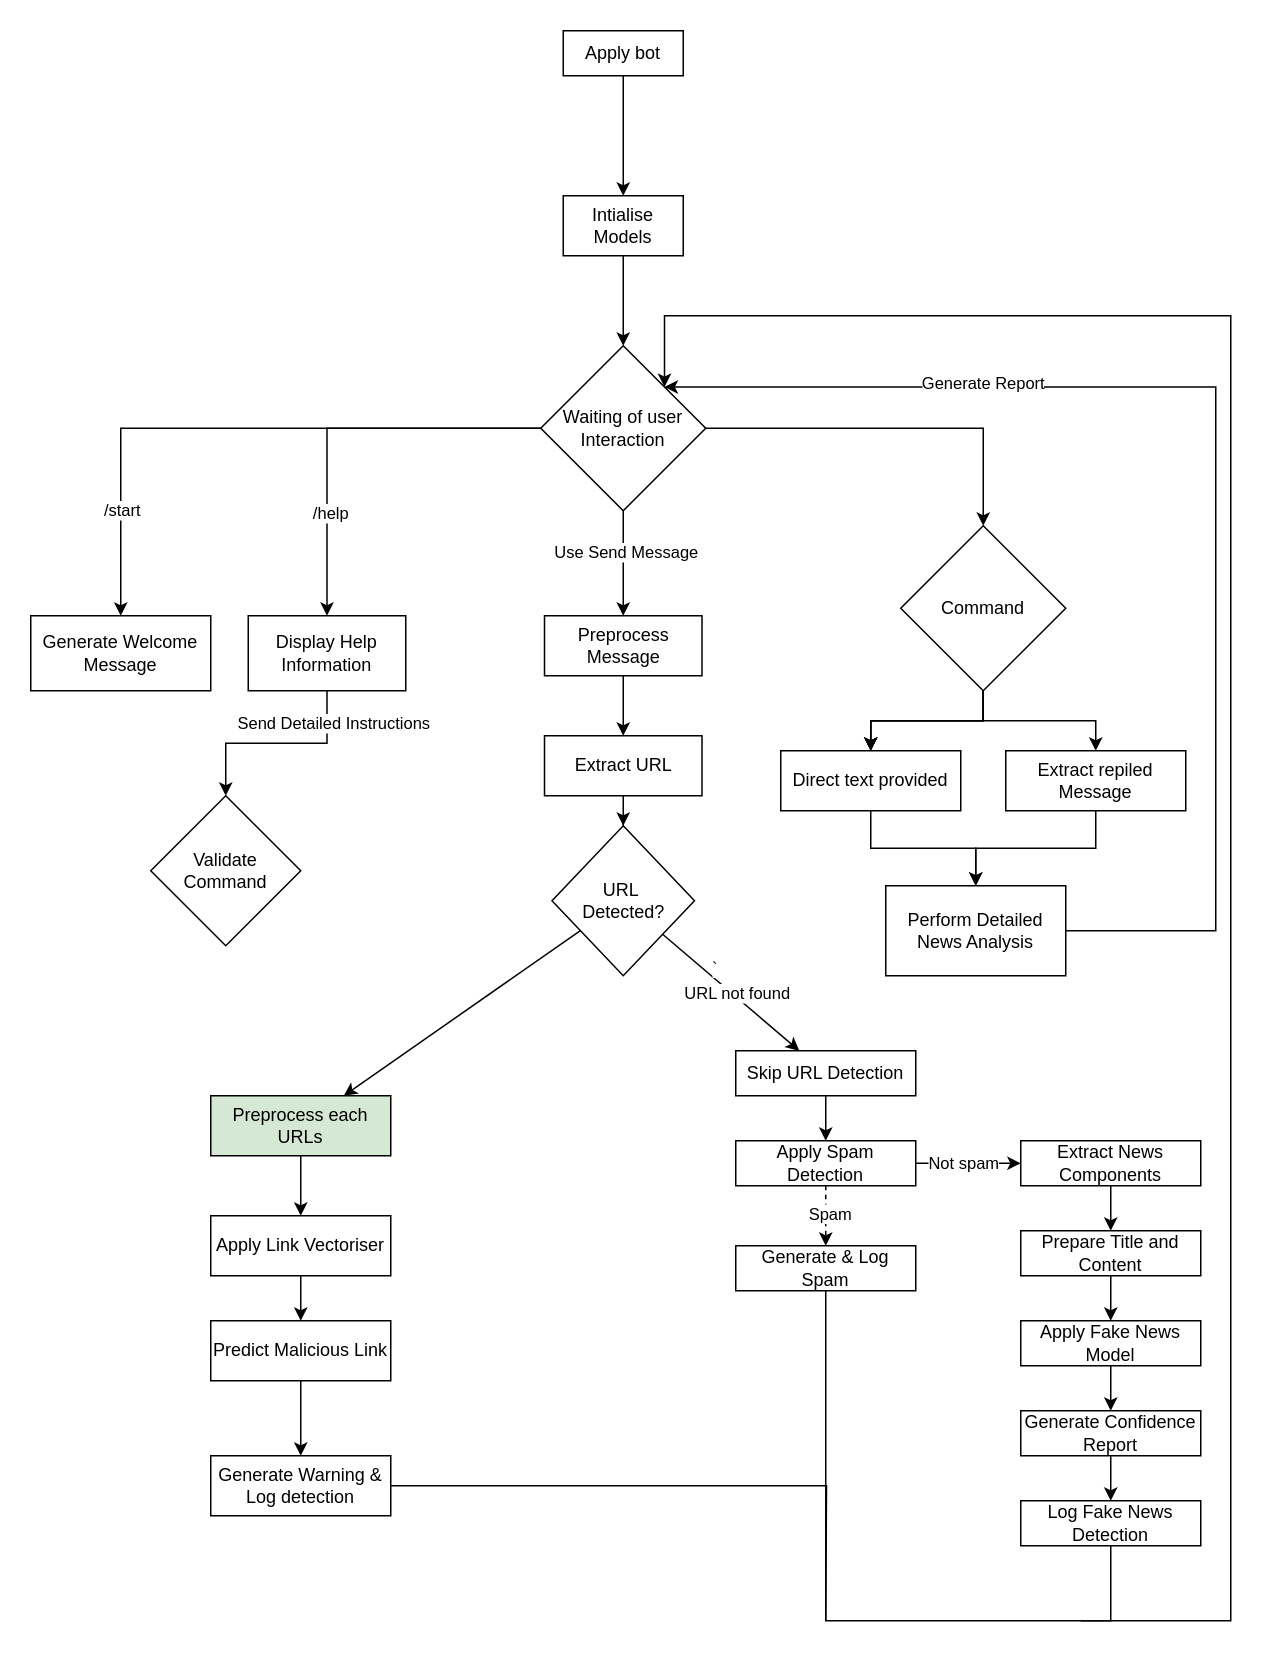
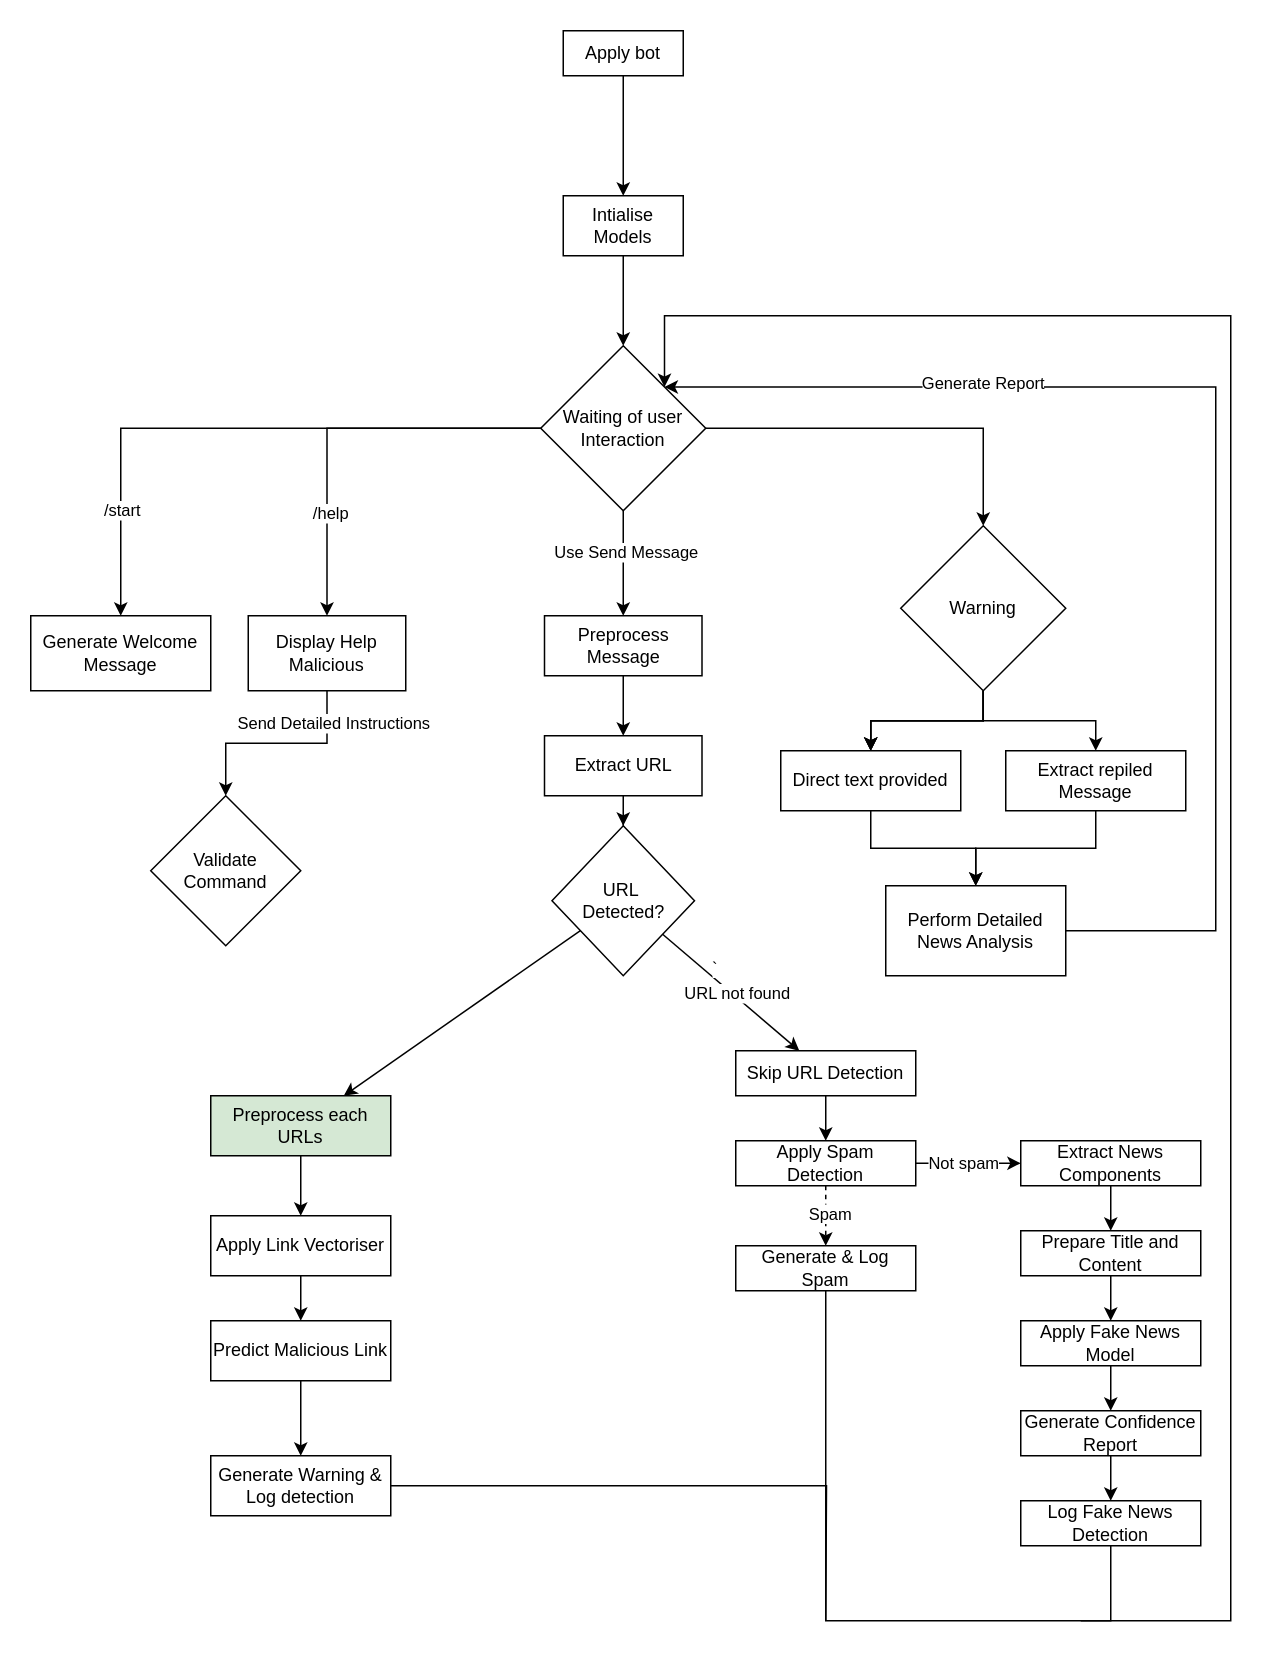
- <mxCell id="23" value="Command" style="rhombus;whiteSpace=wrap;html=1;rounded=0;" vertex="1" parent="1"><mxGeometry x="600" y="350" width="110" height="110" as="geometry" /></mxCell>
+ <mxCell id="23" value="Warning" style="rhombus;whiteSpace=wrap;html=1;rounded=0;" vertex="1" parent="1"><mxGeometry x="600" y="350" width="110" height="110" as="geometry" /></mxCell>
- <mxCell id="17" value="Display Help Information" style="whiteSpace=wrap;html=1;rounded=0;" vertex="1" parent="1"><mxGeometry x="165" y="410" width="105" height="50" as="geometry" /></mxCell>
+ <mxCell id="17" value="Display Help Malicious" style="whiteSpace=wrap;html=1;rounded=0;" vertex="1" parent="1"><mxGeometry x="165" y="410" width="105" height="50" as="geometry" /></mxCell>
